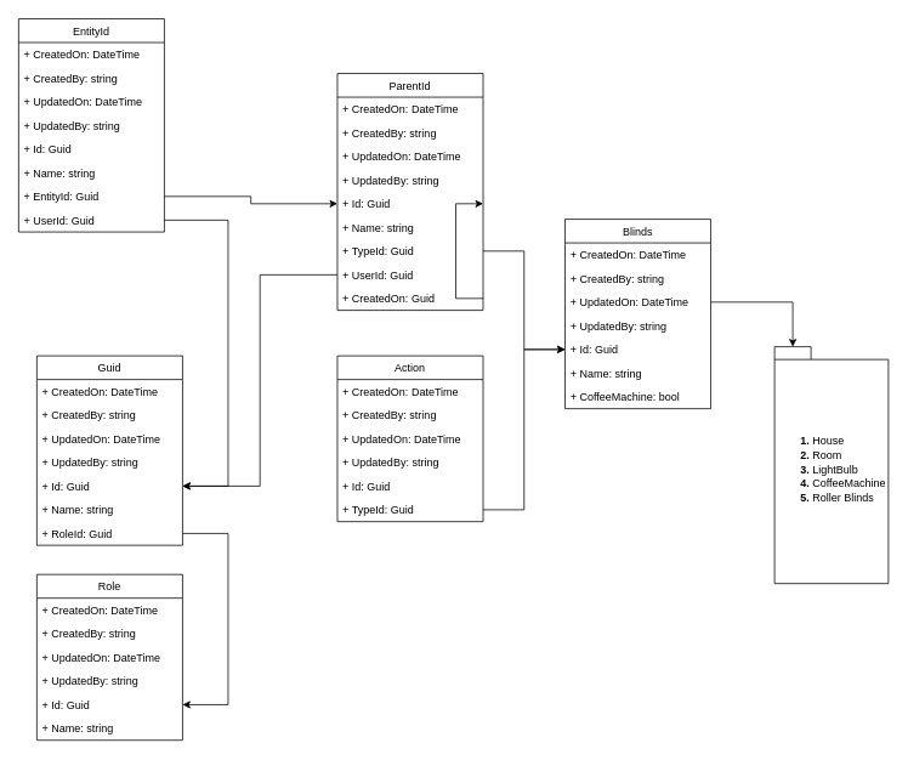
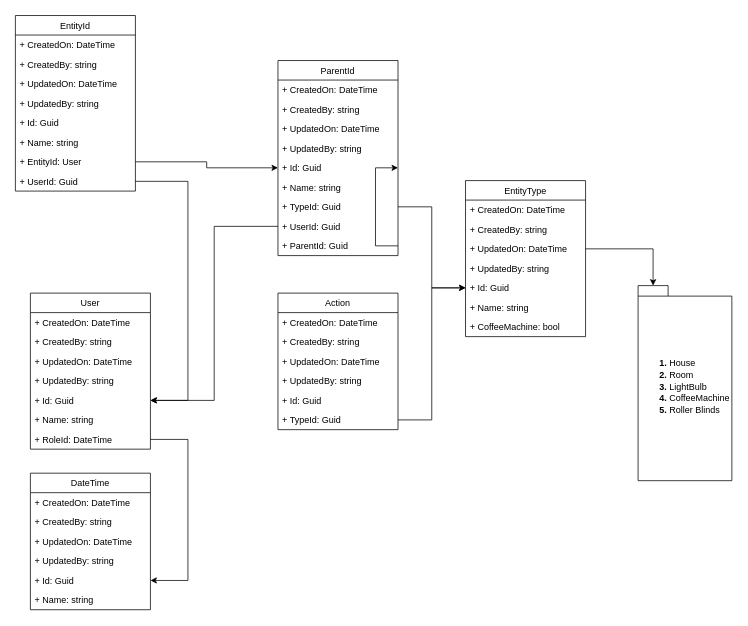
- <mxCell id="45" value="+ EntityId: Guid" style="text;strokeColor=none;fillColor=none;align=left;verticalAlign=top;spacingLeft=4;spacingRight=4;overflow=hidden;rotatable=0;points=[[0,0.5],[1,0.5]];portConstraint=eastwest;" vertex="1" parent="38"><mxGeometry y="182" width="160" height="26" as="geometry" /></mxCell>
+ <mxCell id="45" value="+ EntityId: User" style="text;strokeColor=none;fillColor=none;align=left;verticalAlign=top;spacingLeft=4;spacingRight=4;overflow=hidden;rotatable=0;points=[[0,0.5],[1,0.5]];portConstraint=eastwest;" vertex="1" parent="38"><mxGeometry y="182" width="160" height="26" as="geometry" /></mxCell>
- <mxCell id="20" value="Blinds" style="swimlane;fontStyle=0;childLayout=stackLayout;horizontal=1;startSize=26;fillColor=none;horizontalStack=0;resizeParent=1;resizeParentMax=0;resizeLast=0;collapsible=1;marginBottom=0;" vertex="1" parent="1"><mxGeometry x="620" y="240" width="160" height="208" as="geometry" /></mxCell>
+ <mxCell id="20" value="EntityType" style="swimlane;fontStyle=0;childLayout=stackLayout;horizontal=1;startSize=26;fillColor=none;horizontalStack=0;resizeParent=1;resizeParentMax=0;resizeLast=0;collapsible=1;marginBottom=0;" vertex="1" parent="1"><mxGeometry x="620" y="240" width="160" height="208" as="geometry" /></mxCell>
- <mxCell id="12" value="+ CreatedOn: Guid" style="text;strokeColor=none;fillColor=none;align=left;verticalAlign=top;spacingLeft=4;spacingRight=4;overflow=hidden;rotatable=0;points=[[0,0.5],[1,0.5]];portConstraint=eastwest;" vertex="1" parent="2"><mxGeometry y="234" width="160" height="26" as="geometry" /></mxCell>
+ <mxCell id="12" value="+ ParentId: Guid" style="text;strokeColor=none;fillColor=none;align=left;verticalAlign=top;spacingLeft=4;spacingRight=4;overflow=hidden;rotatable=0;points=[[0,0.5],[1,0.5]];portConstraint=eastwest;" vertex="1" parent="2"><mxGeometry y="234" width="160" height="26" as="geometry" /></mxCell>
- <mxCell id="30" value="Guid" style="swimlane;fontStyle=0;childLayout=stackLayout;horizontal=1;startSize=26;fillColor=none;horizontalStack=0;resizeParent=1;resizeParentMax=0;resizeLast=0;collapsible=1;marginBottom=0;" vertex="1" parent="1"><mxGeometry x="40" y="390" width="160" height="208" as="geometry" /></mxCell>
+ <mxCell id="30" value="User" style="swimlane;fontStyle=0;childLayout=stackLayout;horizontal=1;startSize=26;fillColor=none;horizontalStack=0;resizeParent=1;resizeParentMax=0;resizeLast=0;collapsible=1;marginBottom=0;" vertex="1" parent="1"><mxGeometry x="40" y="390" width="160" height="208" as="geometry" /></mxCell>
- <mxCell id="37" value="+ RoleId: Guid" style="text;strokeColor=none;fillColor=none;align=left;verticalAlign=top;spacingLeft=4;spacingRight=4;overflow=hidden;rotatable=0;points=[[0,0.5],[1,0.5]];portConstraint=eastwest;" vertex="1" parent="30"><mxGeometry y="182" width="160" height="26" as="geometry" /></mxCell>
+ <mxCell id="37" value="+ RoleId: DateTime" style="text;strokeColor=none;fillColor=none;align=left;verticalAlign=top;spacingLeft=4;spacingRight=4;overflow=hidden;rotatable=0;points=[[0,0.5],[1,0.5]];portConstraint=eastwest;" vertex="1" parent="30"><mxGeometry y="182" width="160" height="26" as="geometry" /></mxCell>
- <mxCell id="49" value="Role" style="swimlane;fontStyle=0;childLayout=stackLayout;horizontal=1;startSize=26;fillColor=none;horizontalStack=0;resizeParent=1;resizeParentMax=0;resizeLast=0;collapsible=1;marginBottom=0;" vertex="1" parent="1"><mxGeometry x="40" y="630" width="160" height="182" as="geometry" /></mxCell>
+ <mxCell id="49" value="DateTime" style="swimlane;fontStyle=0;childLayout=stackLayout;horizontal=1;startSize=26;fillColor=none;horizontalStack=0;resizeParent=1;resizeParentMax=0;resizeLast=0;collapsible=1;marginBottom=0;" vertex="1" parent="1"><mxGeometry x="40" y="630" width="160" height="182" as="geometry" /></mxCell>
